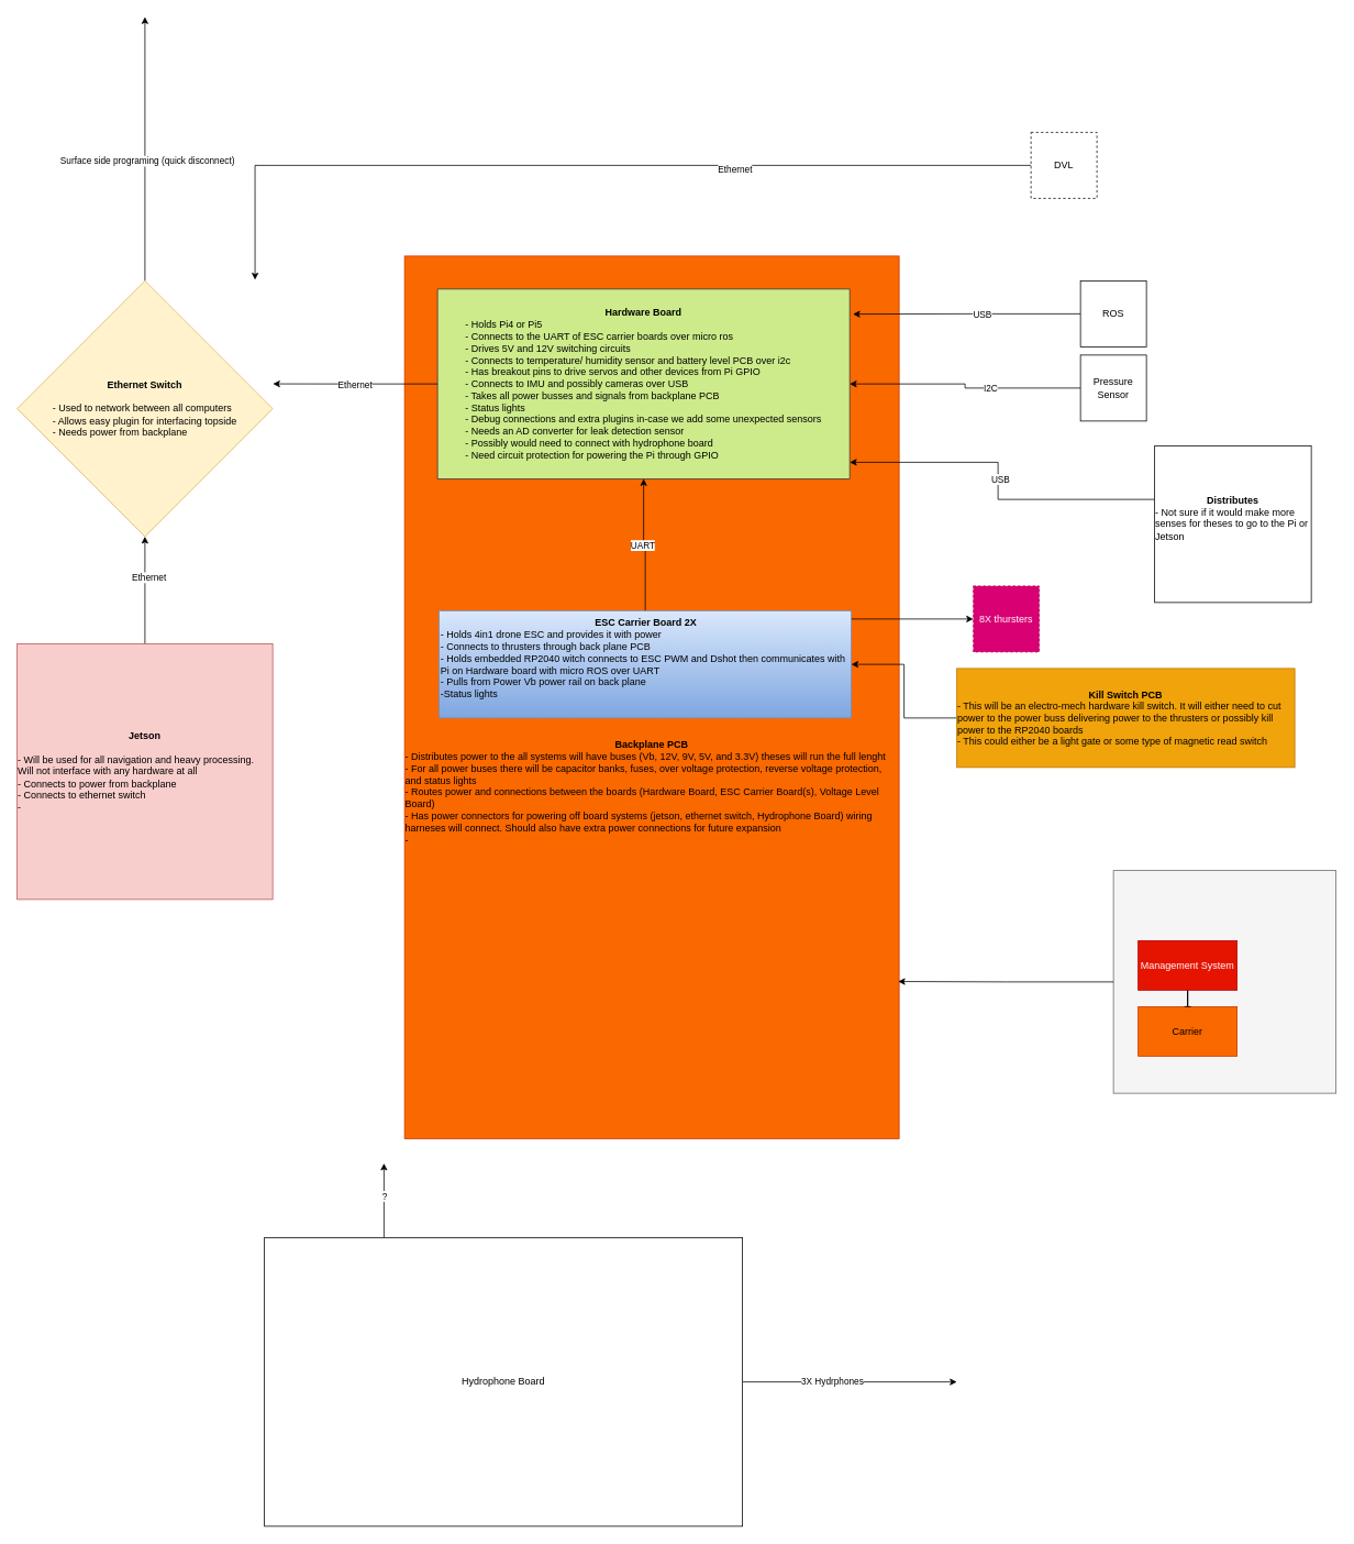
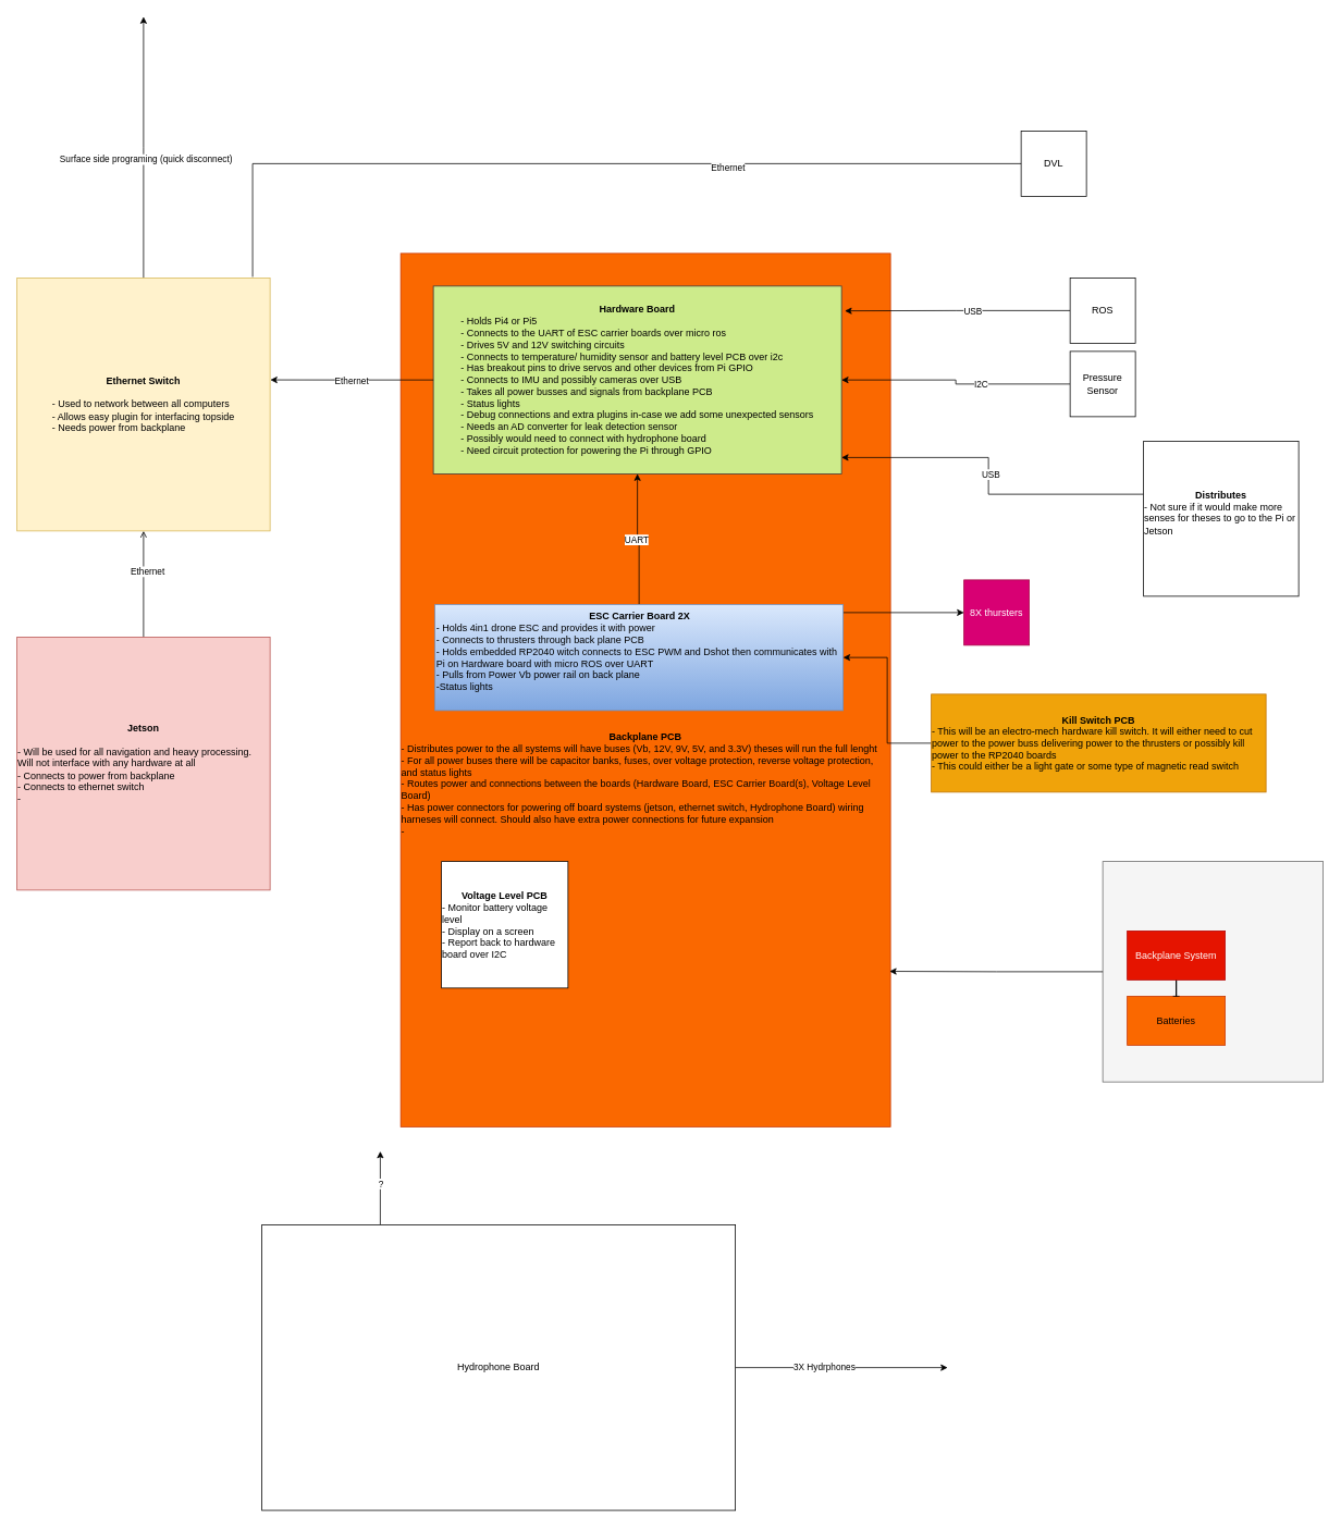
- <mxCell id="25" value="DVL" style="whiteSpace=wrap;html=1;aspect=fixed;dashed=1;" vertex="1" parent="1"><mxGeometry x="1250" y="160" width="80" height="80" as="geometry" /></mxCell>
+ <mxCell id="25" value="DVL" style="whiteSpace=wrap;html=1;aspect=fixed;" vertex="1" parent="1"><mxGeometry x="1250" y="160" width="80" height="80" as="geometry" /></mxCell>
- <mxCell id="26" style="edgeStyle=orthogonalEdgeStyle;rounded=0;orthogonalLoop=1;jettySize=auto;html=1;entryX=0.931;entryY=-0.004;entryDx=0;entryDy=0;entryPerimeter=0;" edge="1" parent="1" source="25" target="22"><mxGeometry relative="1" as="geometry" /></mxCell>
+ <mxCell id="26" style="edgeStyle=orthogonalEdgeStyle;rounded=0;orthogonalLoop=1;jettySize=auto;html=1;entryX=0.931;entryY=-0.004;entryDx=0;entryDy=0;entryPerimeter=0;endArrow=none;" edge="1" parent="1" source="25" target="22"><mxGeometry relative="1" as="geometry" /></mxCell>
- <mxCell id="22" value="&lt;div&gt;&lt;b&gt;Ethernet Switch&lt;/b&gt;&lt;/div&gt;&lt;div&gt;&lt;br&gt;&lt;/div&gt;&lt;div align=&quot;left&quot;&gt;- Used to network between all computers&lt;/div&gt;&lt;div align=&quot;left&quot;&gt;- Allows easy plugin for interfacing topside&lt;/div&gt;&lt;div align=&quot;left&quot;&gt;- Needs power from backplane&lt;br&gt;&lt;/div&gt;" style="rhombus;whiteSpace=wrap;html=1;aspect=fixed;fillColor=#fff2cc;strokeColor=#d6b656;" vertex="1" parent="1"><mxGeometry x="20" y="340" width="310" height="310" as="geometry" /></mxCell>
+ <mxCell id="22" value="&lt;div&gt;&lt;b&gt;Ethernet Switch&lt;/b&gt;&lt;/div&gt;&lt;div&gt;&lt;br&gt;&lt;/div&gt;&lt;div align=&quot;left&quot;&gt;- Used to network between all computers&lt;/div&gt;&lt;div align=&quot;left&quot;&gt;- Allows easy plugin for interfacing topside&lt;/div&gt;&lt;div align=&quot;left&quot;&gt;- Needs power from backplane&lt;br&gt;&lt;/div&gt;" style="whiteSpace=wrap;html=1;aspect=fixed;fillColor=#fff2cc;strokeColor=#d6b656;" vertex="1" parent="1"><mxGeometry x="20" y="340" width="310" height="310" as="geometry" /></mxCell>
- <mxCell id="17" style="edgeStyle=orthogonalEdgeStyle;rounded=0;orthogonalLoop=1;jettySize=auto;html=1;entryX=0.5;entryY=1;entryDx=0;entryDy=0;" edge="1" parent="1" source="19" target="22"><mxGeometry relative="1" as="geometry" /></mxCell>
+ <mxCell id="17" style="edgeStyle=orthogonalEdgeStyle;rounded=0;orthogonalLoop=1;jettySize=auto;html=1;entryX=0.5;entryY=1;entryDx=0;entryDy=0;endArrow=open;" edge="1" parent="1" source="19" target="22"><mxGeometry relative="1" as="geometry" /></mxCell>
- <mxCell id="12" value="8X thursters" style="whiteSpace=wrap;html=1;aspect=fixed;fillColor=#d80073;fontColor=#ffffff;strokeColor=#A50040;dashed=1;" vertex="1" parent="1"><mxGeometry x="1180" y="710" width="80" height="80" as="geometry" /></mxCell>
+ <mxCell id="12" value="8X thursters" style="whiteSpace=wrap;html=1;aspect=fixed;fillColor=#d80073;fontColor=#ffffff;strokeColor=#A50040;" vertex="1" parent="1"><mxGeometry x="1180" y="710" width="80" height="80" as="geometry" /></mxCell>
- <mxCell id="14" value="&lt;div&gt;&lt;b&gt;Kill Switch PCB&lt;br&gt;&lt;/b&gt;&lt;/div&gt;&lt;div align=&quot;left&quot;&gt;- This will be an electro-mech hardware kill switch. It will either need to cut power to the power buss delivering power to the thrusters or possibly kill power to the RP2040 boards&lt;/div&gt;&lt;div align=&quot;left&quot;&gt;- This could either be a light gate or some type of magnetic read switch&amp;nbsp; &lt;br&gt;&lt;/div&gt;" style="rounded=0;whiteSpace=wrap;html=1;fillColor=#f0a30a;fontColor=#000000;strokeColor=#BD7000;" vertex="1" parent="1"><mxGeometry x="1160" y="810" width="410" height="120" as="geometry" /></mxCell>
+ <mxCell id="14" value="&lt;div&gt;&lt;b&gt;Kill Switch PCB&lt;br&gt;&lt;/b&gt;&lt;/div&gt;&lt;div align=&quot;left&quot;&gt;- This will be an electro-mech hardware kill switch. It will either need to cut power to the power buss delivering power to the thrusters or possibly kill power to the RP2040 boards&lt;/div&gt;&lt;div align=&quot;left&quot;&gt;- This could either be a light gate or some type of magnetic read switch&amp;nbsp; &lt;br&gt;&lt;/div&gt;" style="rounded=0;whiteSpace=wrap;html=1;fillColor=#f0a30a;fontColor=#000000;strokeColor=#BD7000;" vertex="1" parent="1"><mxGeometry x="1140" y="850" width="410" height="120" as="geometry" /></mxCell>
+ <mxCell id="15" value="&lt;div&gt;&lt;b&gt;Voltage Level PCB&lt;br&gt;&lt;/b&gt;&lt;/div&gt;&lt;div align=&quot;left&quot;&gt;- Monitor battery voltage level&lt;/div&gt;&lt;div align=&quot;left&quot;&gt;- Display on a screen&lt;/div&gt;&lt;div align=&quot;left&quot;&gt;- Report back to hardware board over I2C&lt;br&gt;&lt;/div&gt;" style="whiteSpace=wrap;html=1;aspect=fixed;" vertex="1" parent="1"><mxGeometry x="540" y="1055" width="155" height="155" as="geometry" /></mxCell>
- <mxCell id="6" value="Management System" style="rounded=0;whiteSpace=wrap;html=1;fillColor=#e51400;fontColor=#ffffff;strokeColor=#B20000;" vertex="1" parent="1"><mxGeometry x="1380" y="1140" width="120" height="60" as="geometry" /></mxCell>
+ <mxCell id="6" value="Backplane System" style="rounded=0;whiteSpace=wrap;html=1;fillColor=#e51400;fontColor=#ffffff;strokeColor=#B20000;" vertex="1" parent="1"><mxGeometry x="1380" y="1140" width="120" height="60" as="geometry" /></mxCell>
- <mxCell id="4" value="Carrier" style="rounded=0;whiteSpace=wrap;html=1;fillColor=#fa6800;fontColor=#000000;strokeColor=#C73500;" vertex="1" parent="1"><mxGeometry x="1380" y="1220" width="120" height="60" as="geometry" /></mxCell>
+ <mxCell id="4" value="Batteries" style="rounded=0;whiteSpace=wrap;html=1;fillColor=#fa6800;fontColor=#000000;strokeColor=#C73500;" vertex="1" parent="1"><mxGeometry x="1380" y="1220" width="120" height="60" as="geometry" /></mxCell>
